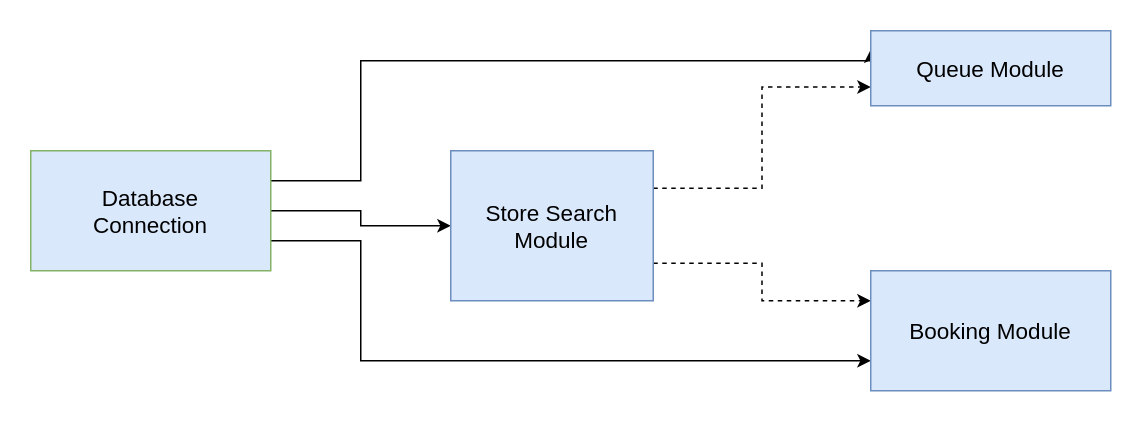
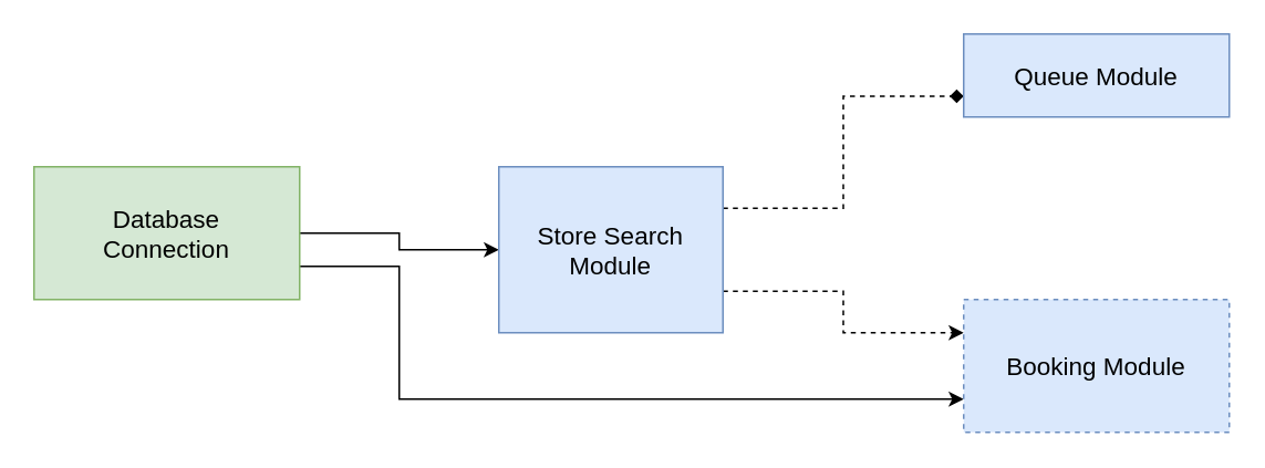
- <mxCell id="3" style="edgeStyle=orthogonalEdgeStyle;rounded=0;orthogonalLoop=1;jettySize=auto;html=1;exitX=1;exitY=0.25;exitDx=0;exitDy=0;entryX=0;entryY=0.25;entryDx=0;entryDy=0;fontSize=15;" parent="1" source="5" target="9" edge="1"><mxGeometry relative="1" as="geometry"><Array as="points"><mxPoint x="240" y="120" /><mxPoint x="240" y="40" /></Array></mxGeometry></mxCell>
- <mxCell id="6" style="edgeStyle=orthogonalEdgeStyle;rounded=0;orthogonalLoop=1;jettySize=auto;html=1;exitX=1;exitY=0.25;exitDx=0;exitDy=0;entryX=0;entryY=0.75;entryDx=0;entryDy=0;fontSize=15;dashed=1;" parent="1" source="8" target="9" edge="1"><mxGeometry relative="1" as="geometry" /></mxCell>
+ <mxCell id="6" style="edgeStyle=orthogonalEdgeStyle;rounded=0;orthogonalLoop=1;jettySize=auto;html=1;exitX=1;exitY=0.25;exitDx=0;exitDy=0;entryX=0;entryY=0.75;entryDx=0;entryDy=0;fontSize=15;dashed=1;endArrow=diamond;" parent="1" source="8" target="9" edge="1"><mxGeometry relative="1" as="geometry" /></mxCell>
- <mxCell id="5" value="Database&lt;br&gt;Connection" style="rounded=0;whiteSpace=wrap;html=1;fontSize=15;fillColor=#dae8fc;strokeColor=#82b366;" parent="1" vertex="1"><mxGeometry x="20" y="100" width="160" height="80" as="geometry" /></mxCell>
+ <mxCell id="5" value="Database&lt;br&gt;Connection" style="rounded=0;whiteSpace=wrap;html=1;fontSize=15;fillColor=#d5e8d4;strokeColor=#82b366;" parent="1" vertex="1"><mxGeometry x="20" y="100" width="160" height="80" as="geometry" /></mxCell>
- <mxCell id="10" value="Booking Module" style="rounded=0;whiteSpace=wrap;html=1;fontSize=15;fillColor=#dae8fc;strokeColor=#6c8ebf;" parent="1" vertex="1"><mxGeometry x="580" y="180" width="160" height="80" as="geometry" /></mxCell>
+ <mxCell id="10" value="Booking Module" style="rounded=0;whiteSpace=wrap;html=1;fontSize=15;fillColor=#dae8fc;strokeColor=#6c8ebf;dashed=1;" parent="1" vertex="1"><mxGeometry x="580" y="180" width="160" height="80" as="geometry" /></mxCell>
